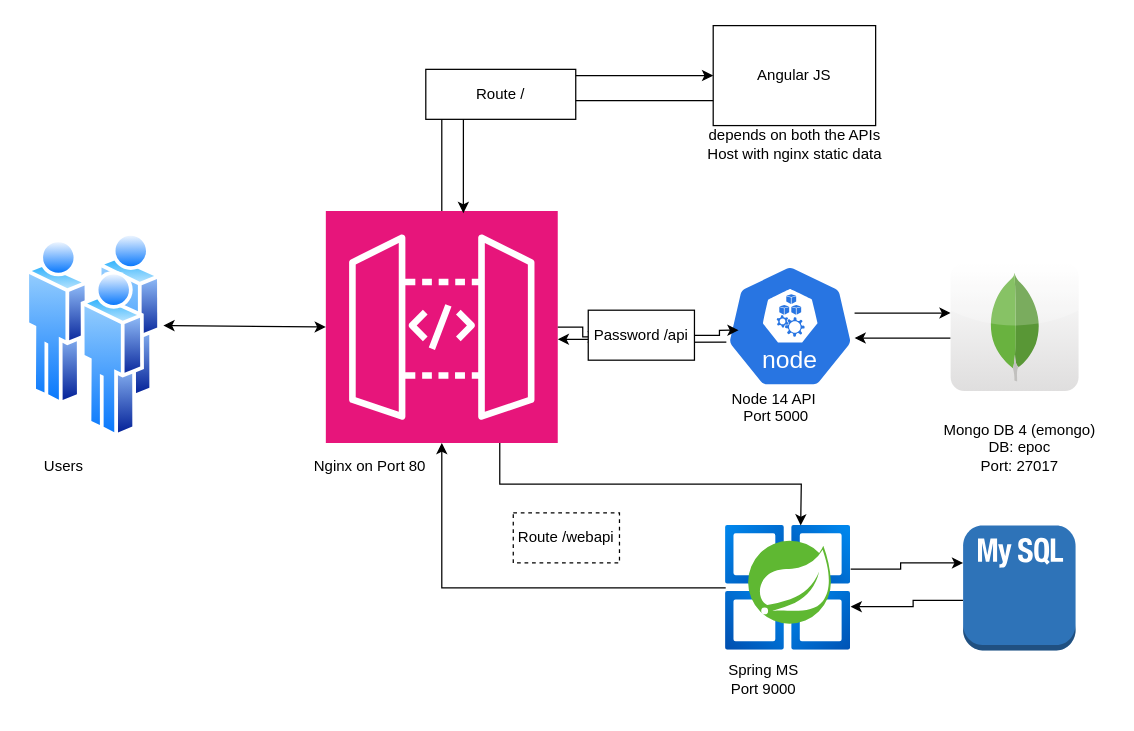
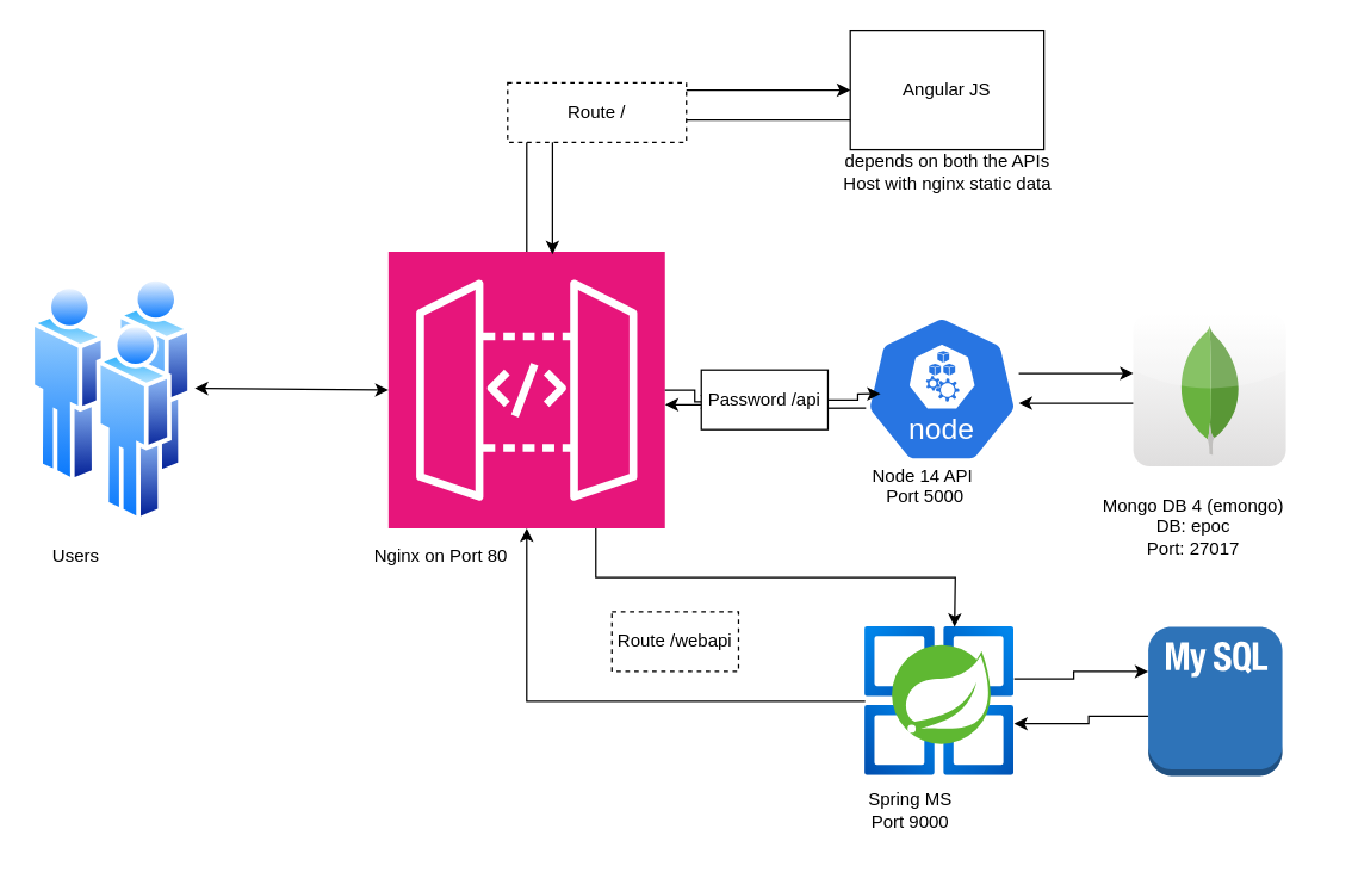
- <mxCell id="26" value="Route /" style="whiteSpace=wrap;html=1;" vertex="1" parent="1"><mxGeometry x="340" y="55" width="120" height="40" as="geometry" /></mxCell>
+ <mxCell id="26" value="Route /" style="whiteSpace=wrap;html=1;dashed=1;" vertex="1" parent="1"><mxGeometry x="340" y="55" width="120" height="40" as="geometry" /></mxCell>
- <mxCell id="22" value="Mongo DB 4 (emongo)&lt;div&gt;DB: epoc&lt;/div&gt;&lt;div&gt;Port: 27017&lt;/div&gt;" style="text;html=1;align=center;verticalAlign=middle;resizable=0;points=[];autosize=1;strokeColor=none;fillColor=none;" vertex="1" parent="1"><mxGeometry x="745" y="328" width="140" height="60" as="geometry" /></mxCell>
+ <mxCell id="22" value="Mongo DB 4 (emongo)&lt;div&gt;DB: epoc&lt;/div&gt;&lt;div&gt;Port: 27017&lt;/div&gt;" style="text;html=1;align=center;verticalAlign=middle;resizable=0;points=[];autosize=1;strokeColor=none;fillColor=none;" vertex="1" parent="1"><mxGeometry x="730" y="323" width="140" height="60" as="geometry" /></mxCell>
